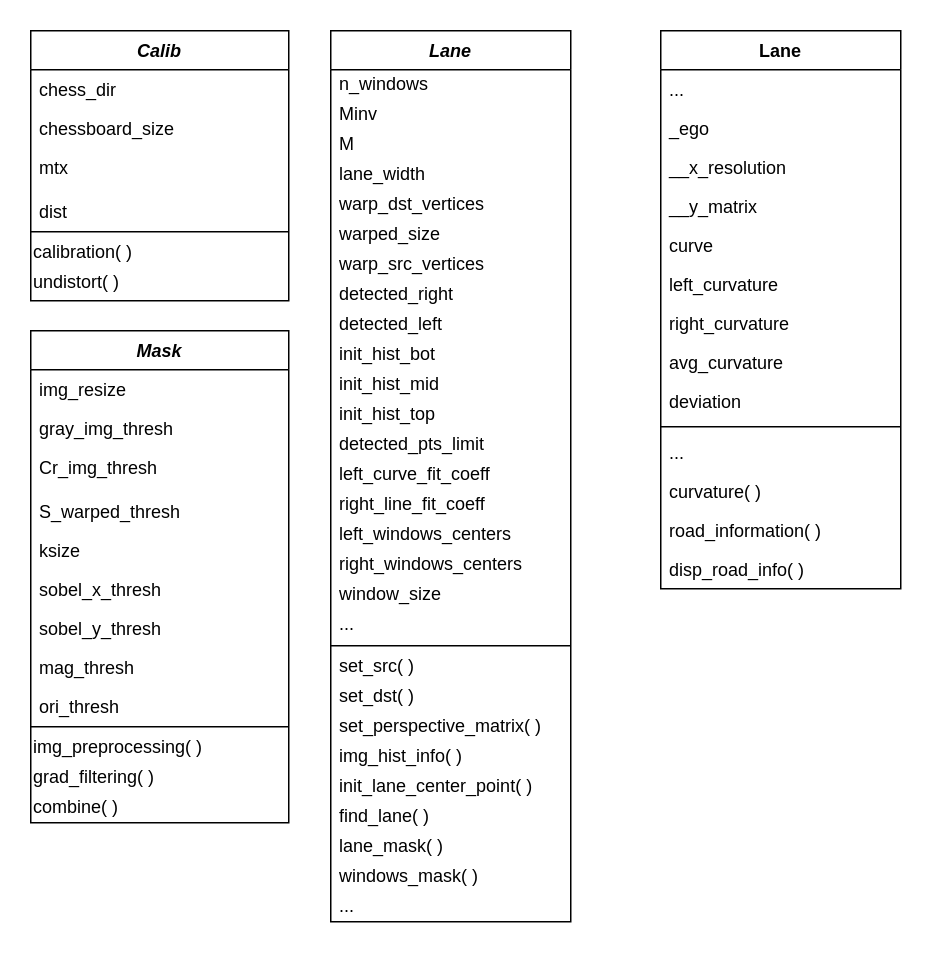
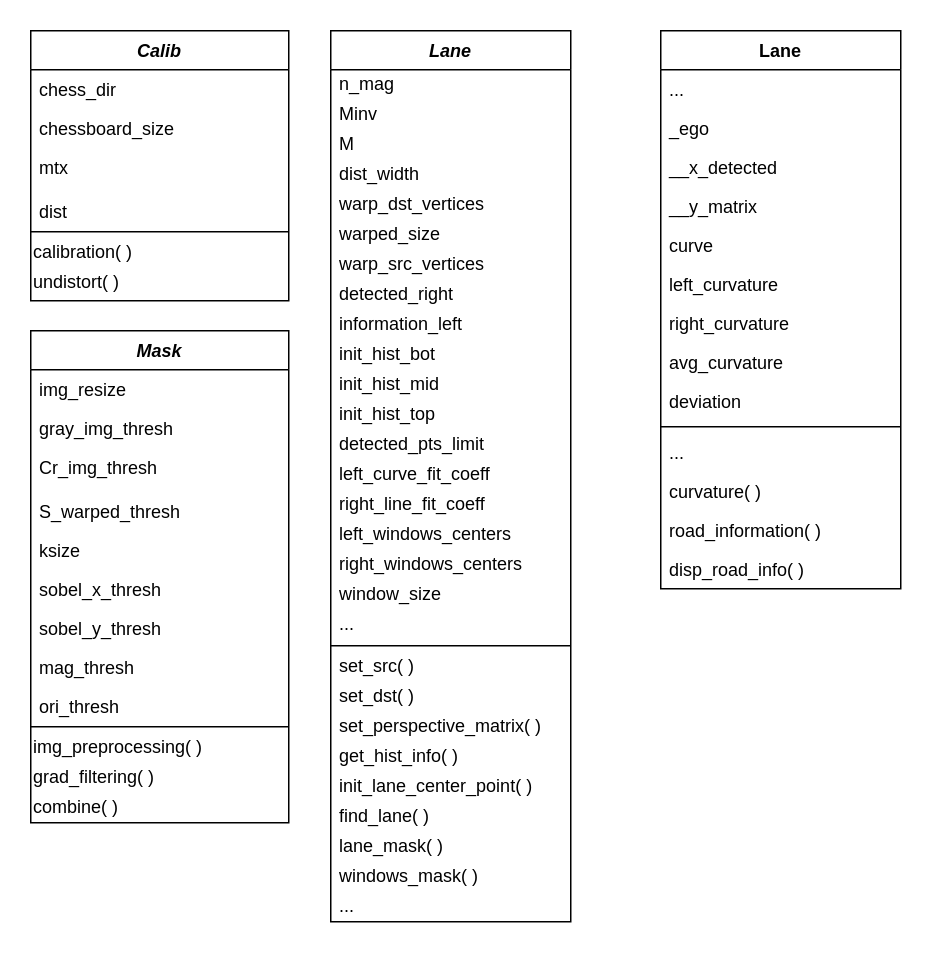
- <mxCell id="25" value="n_windows" style="text;html=1;align=left;verticalAlign=middle;resizable=0;points=[];autosize=1;spacingRight=4;spacingLeft=4;" parent="24" vertex="1"><mxGeometry y="26" width="160" height="20" as="geometry" /></mxCell>
+ <mxCell id="25" value="n_mag" style="text;html=1;align=left;verticalAlign=middle;resizable=0;points=[];autosize=1;spacingRight=4;spacingLeft=4;" parent="24" vertex="1"><mxGeometry y="26" width="160" height="20" as="geometry" /></mxCell>
- <mxCell id="57" value="__x_resolution" style="text;strokeColor=none;fillColor=none;align=left;verticalAlign=top;spacingLeft=4;spacingRight=4;overflow=hidden;rotatable=0;points=[[0,0.5],[1,0.5]];portConstraint=eastwest;" vertex="1" parent="54"><mxGeometry y="78" width="160" height="26" as="geometry" /></mxCell>
+ <mxCell id="57" value="__x_detected" style="text;strokeColor=none;fillColor=none;align=left;verticalAlign=top;spacingLeft=4;spacingRight=4;overflow=hidden;rotatable=0;points=[[0,0.5],[1,0.5]];portConstraint=eastwest;" vertex="1" parent="54"><mxGeometry y="78" width="160" height="26" as="geometry" /></mxCell>
- <mxCell id="28" value="lane_width" style="text;html=1;align=left;verticalAlign=middle;resizable=0;points=[];autosize=1;spacingRight=4;spacingLeft=4;" parent="24" vertex="1"><mxGeometry y="86" width="160" height="20" as="geometry" /></mxCell>
+ <mxCell id="28" value="dist_width" style="text;html=1;align=left;verticalAlign=middle;resizable=0;points=[];autosize=1;spacingRight=4;spacingLeft=4;" parent="24" vertex="1"><mxGeometry y="86" width="160" height="20" as="geometry" /></mxCell>
- <mxCell id="33" value="detected_left" style="text;html=1;align=left;verticalAlign=middle;resizable=0;points=[];autosize=1;spacingRight=4;spacingLeft=4;" parent="24" vertex="1"><mxGeometry y="186" width="160" height="20" as="geometry" /></mxCell>
+ <mxCell id="33" value="information_left" style="text;html=1;align=left;verticalAlign=middle;resizable=0;points=[];autosize=1;spacingRight=4;spacingLeft=4;" parent="24" vertex="1"><mxGeometry y="186" width="160" height="20" as="geometry" /></mxCell>
- <mxCell id="48" value="img_hist_info( )" style="text;html=1;align=left;verticalAlign=middle;resizable=0;points=[];autosize=1;spacingRight=4;spacingLeft=4;" parent="24" vertex="1"><mxGeometry y="474" width="160" height="20" as="geometry" /></mxCell>
+ <mxCell id="48" value="get_hist_info( )" style="text;html=1;align=left;verticalAlign=middle;resizable=0;points=[];autosize=1;spacingRight=4;spacingLeft=4;" parent="24" vertex="1"><mxGeometry y="474" width="160" height="20" as="geometry" /></mxCell>
